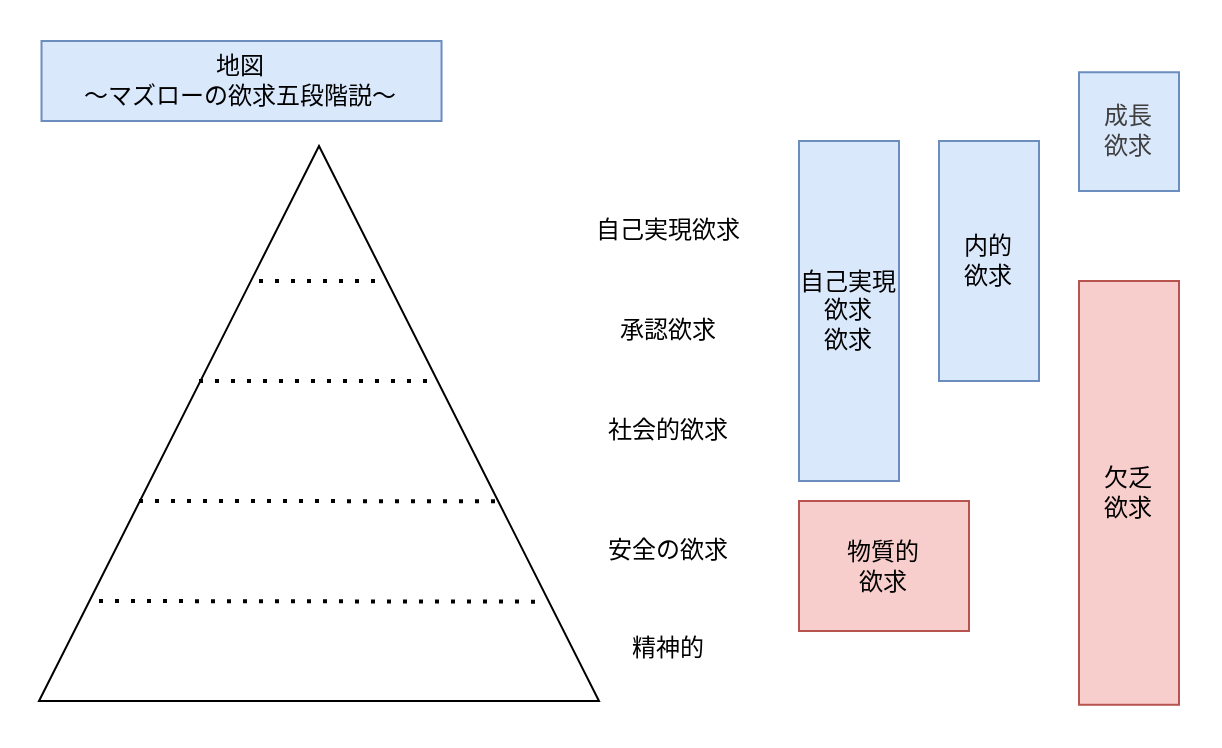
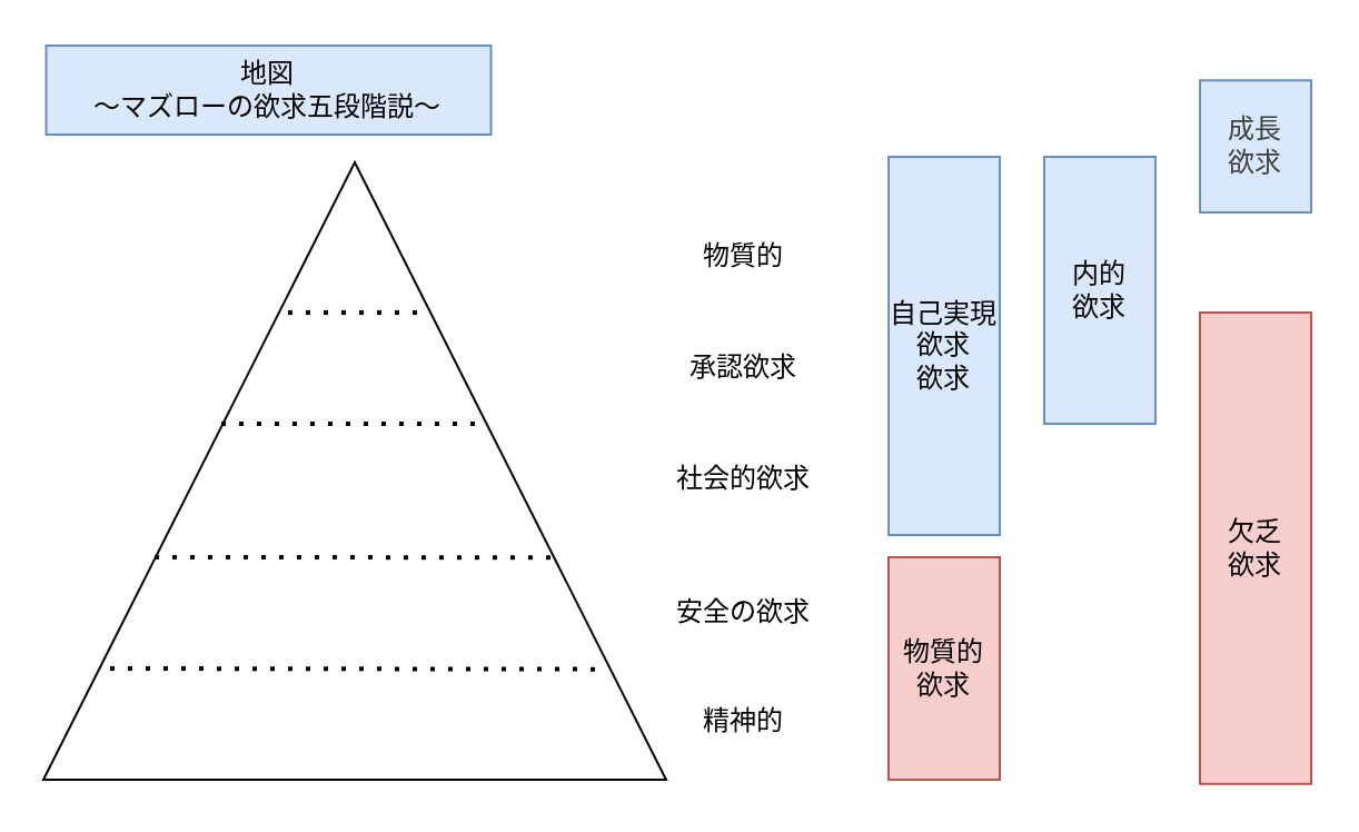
- <mxCell id="5" value="自己実現欲求" style="text;html=1;align=center;verticalAlign=middle;whiteSpace=wrap;rounded=0;" vertex="1" parent="1"><mxGeometry x="279" y="100" width="110" height="30" as="geometry" /></mxCell>
+ <mxCell id="5" value="物質的" style="text;html=1;align=center;verticalAlign=middle;whiteSpace=wrap;rounded=0;" vertex="1" parent="1"><mxGeometry x="279" y="100" width="110" height="30" as="geometry" /></mxCell>
- <mxCell id="9" value="物質的&lt;div&gt;欲求&lt;/div&gt;" style="text;html=1;align=center;verticalAlign=middle;whiteSpace=wrap;rounded=0;fillColor=#f8cecc;strokeColor=#b85450;" vertex="1" parent="1"><mxGeometry x="399" y="250" width="85" height="65" as="geometry" /></mxCell>
+ <mxCell id="9" value="物質的&lt;div&gt;欲求&lt;/div&gt;" style="text;html=1;align=center;verticalAlign=middle;whiteSpace=wrap;rounded=0;fillColor=#f8cecc;strokeColor=#b85450;" vertex="1" parent="1"><mxGeometry x="399" y="250" width="50" height="100" as="geometry" /></mxCell>
